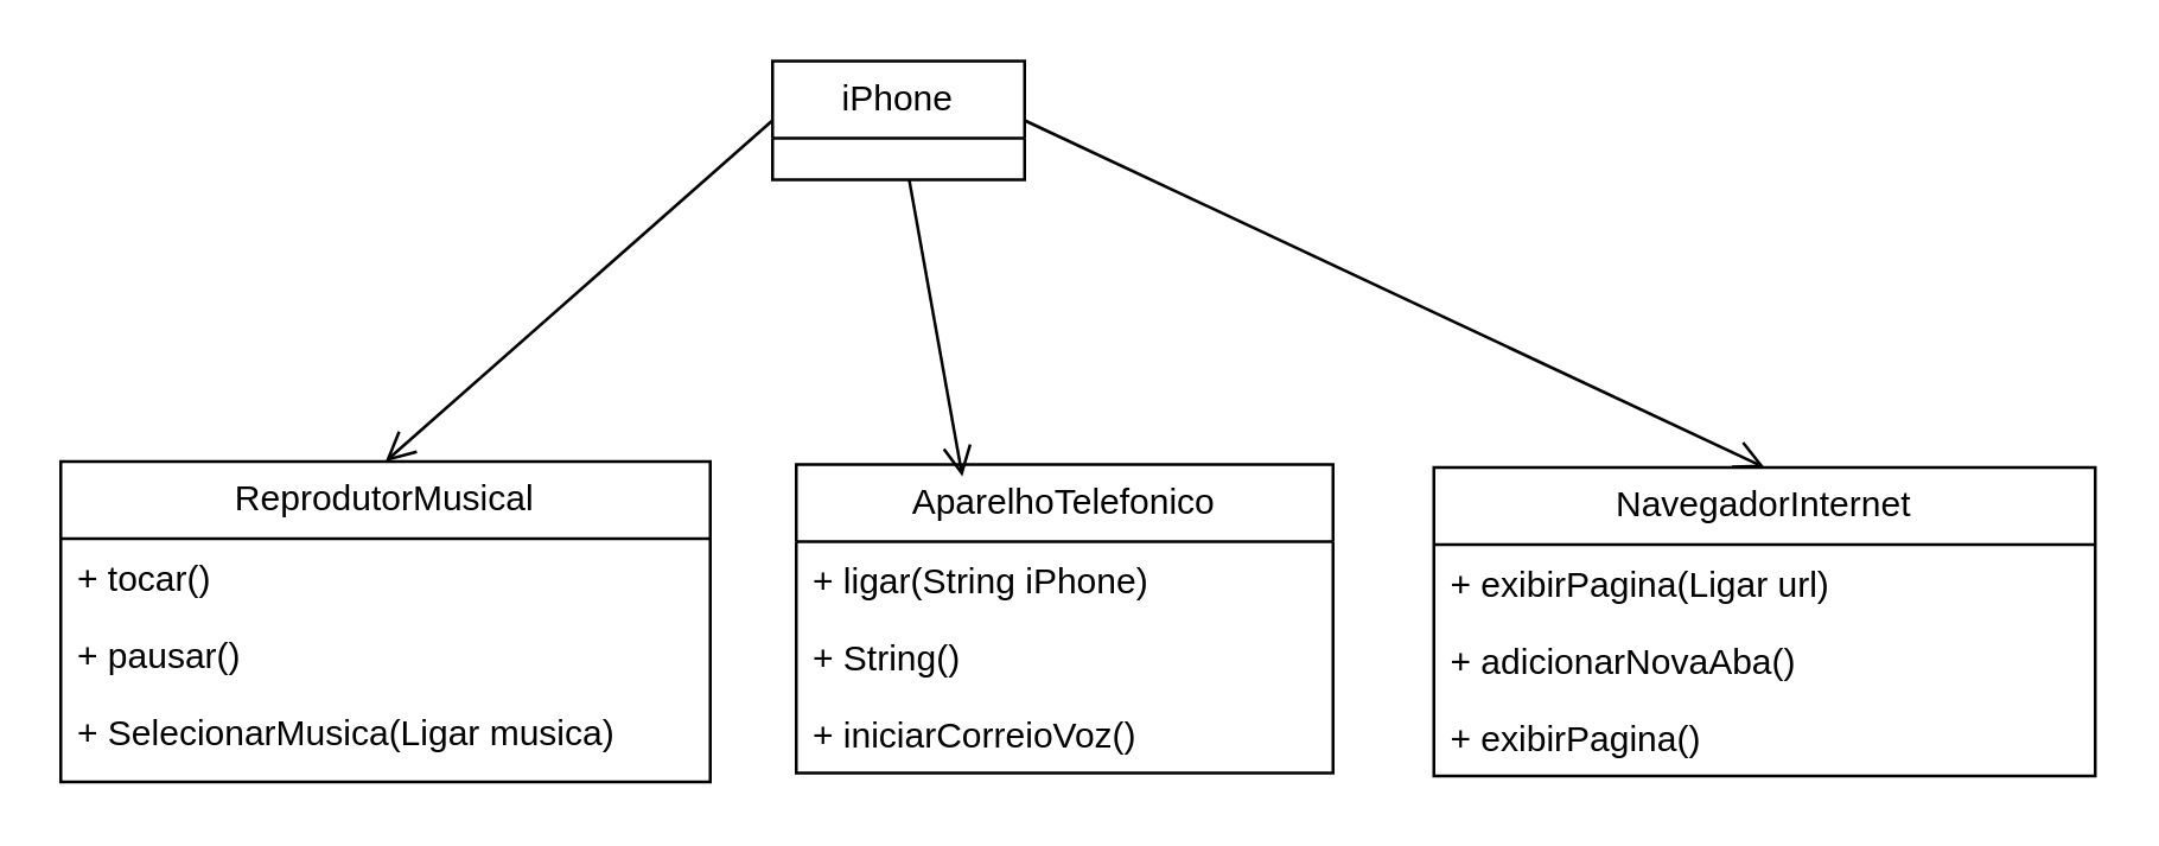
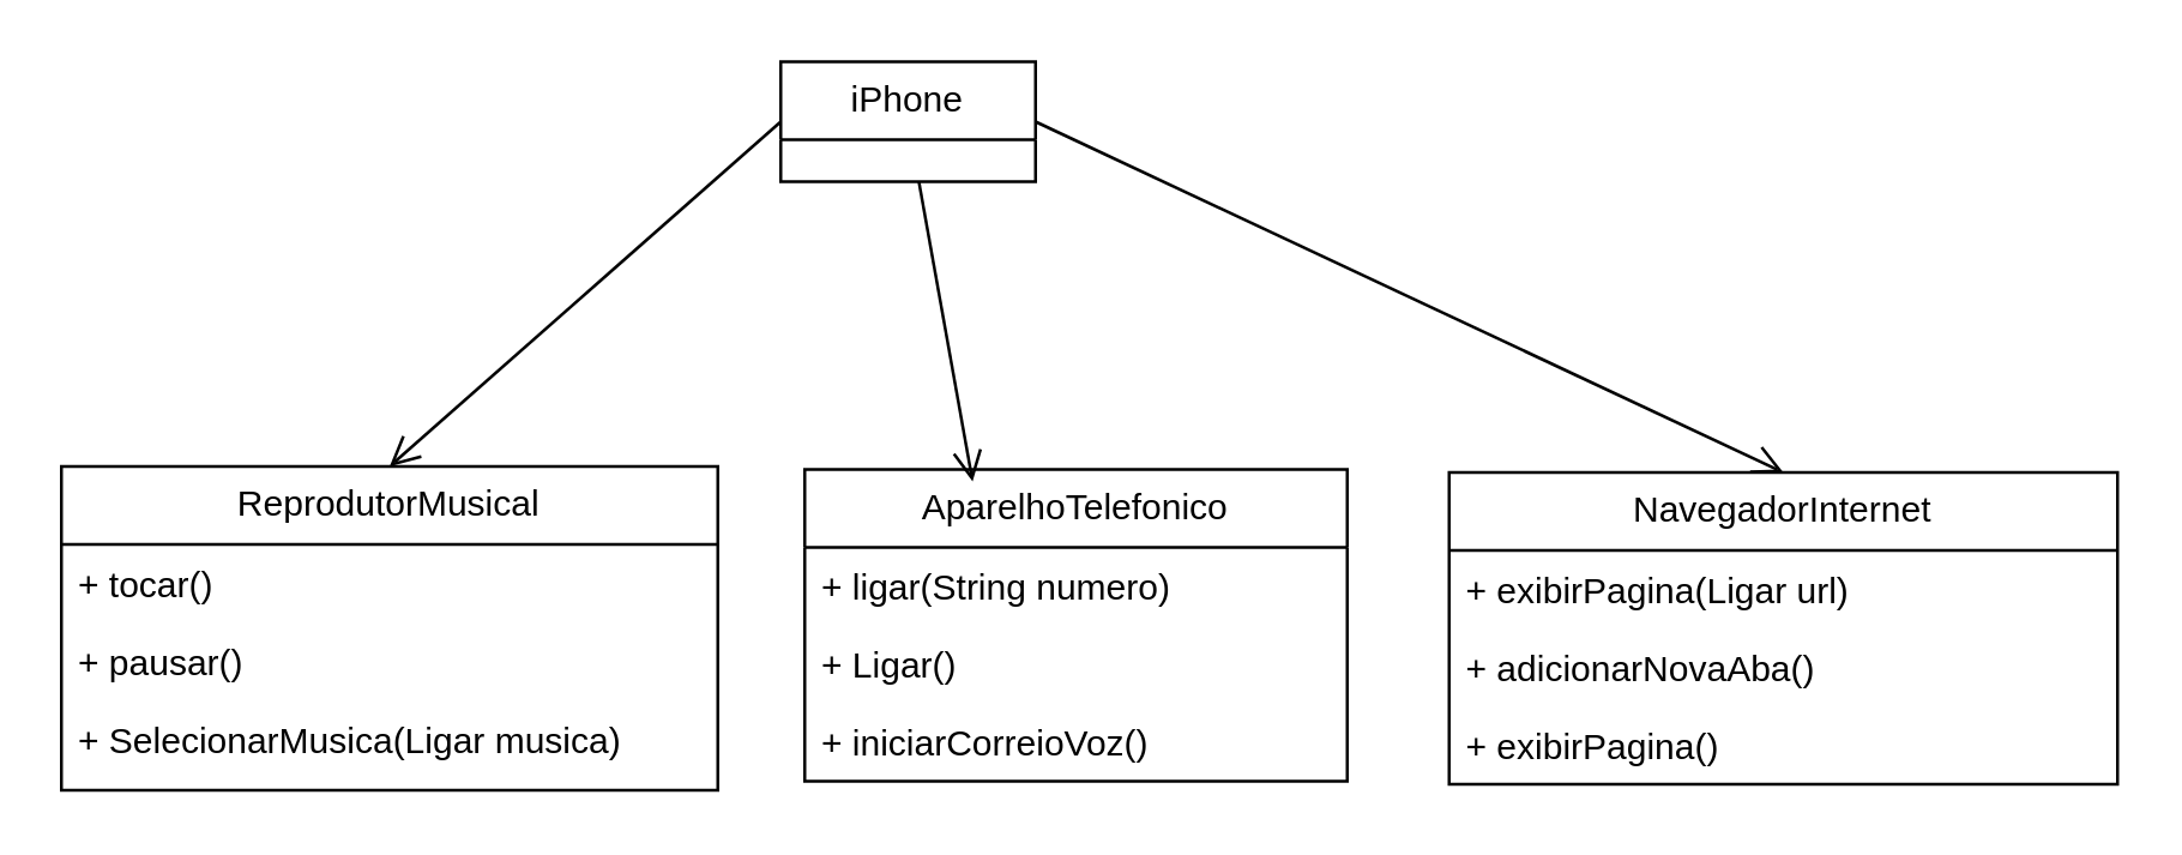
- <mxCell id="7" value="+ ligar(String iPhone)" style="text;strokeColor=none;fillColor=none;align=left;verticalAlign=top;spacingLeft=4;spacingRight=4;overflow=hidden;rotatable=0;points=[[0,0.5],[1,0.5]];portConstraint=eastwest;whiteSpace=wrap;html=1;" vertex="1" parent="6"><mxGeometry y="26" width="181" height="26" as="geometry" /></mxCell>
+ <mxCell id="7" value="+ ligar(String numero)" style="text;strokeColor=none;fillColor=none;align=left;verticalAlign=top;spacingLeft=4;spacingRight=4;overflow=hidden;rotatable=0;points=[[0,0.5],[1,0.5]];portConstraint=eastwest;whiteSpace=wrap;html=1;" vertex="1" parent="6"><mxGeometry y="26" width="181" height="26" as="geometry" /></mxCell>
- <mxCell id="8" value="+ String()" style="text;strokeColor=none;fillColor=none;align=left;verticalAlign=top;spacingLeft=4;spacingRight=4;overflow=hidden;rotatable=0;points=[[0,0.5],[1,0.5]];portConstraint=eastwest;whiteSpace=wrap;html=1;" vertex="1" parent="6"><mxGeometry y="52" width="181" height="26" as="geometry" /></mxCell>
+ <mxCell id="8" value="+ Ligar()" style="text;strokeColor=none;fillColor=none;align=left;verticalAlign=top;spacingLeft=4;spacingRight=4;overflow=hidden;rotatable=0;points=[[0,0.5],[1,0.5]];portConstraint=eastwest;whiteSpace=wrap;html=1;" vertex="1" parent="6"><mxGeometry y="52" width="181" height="26" as="geometry" /></mxCell>
